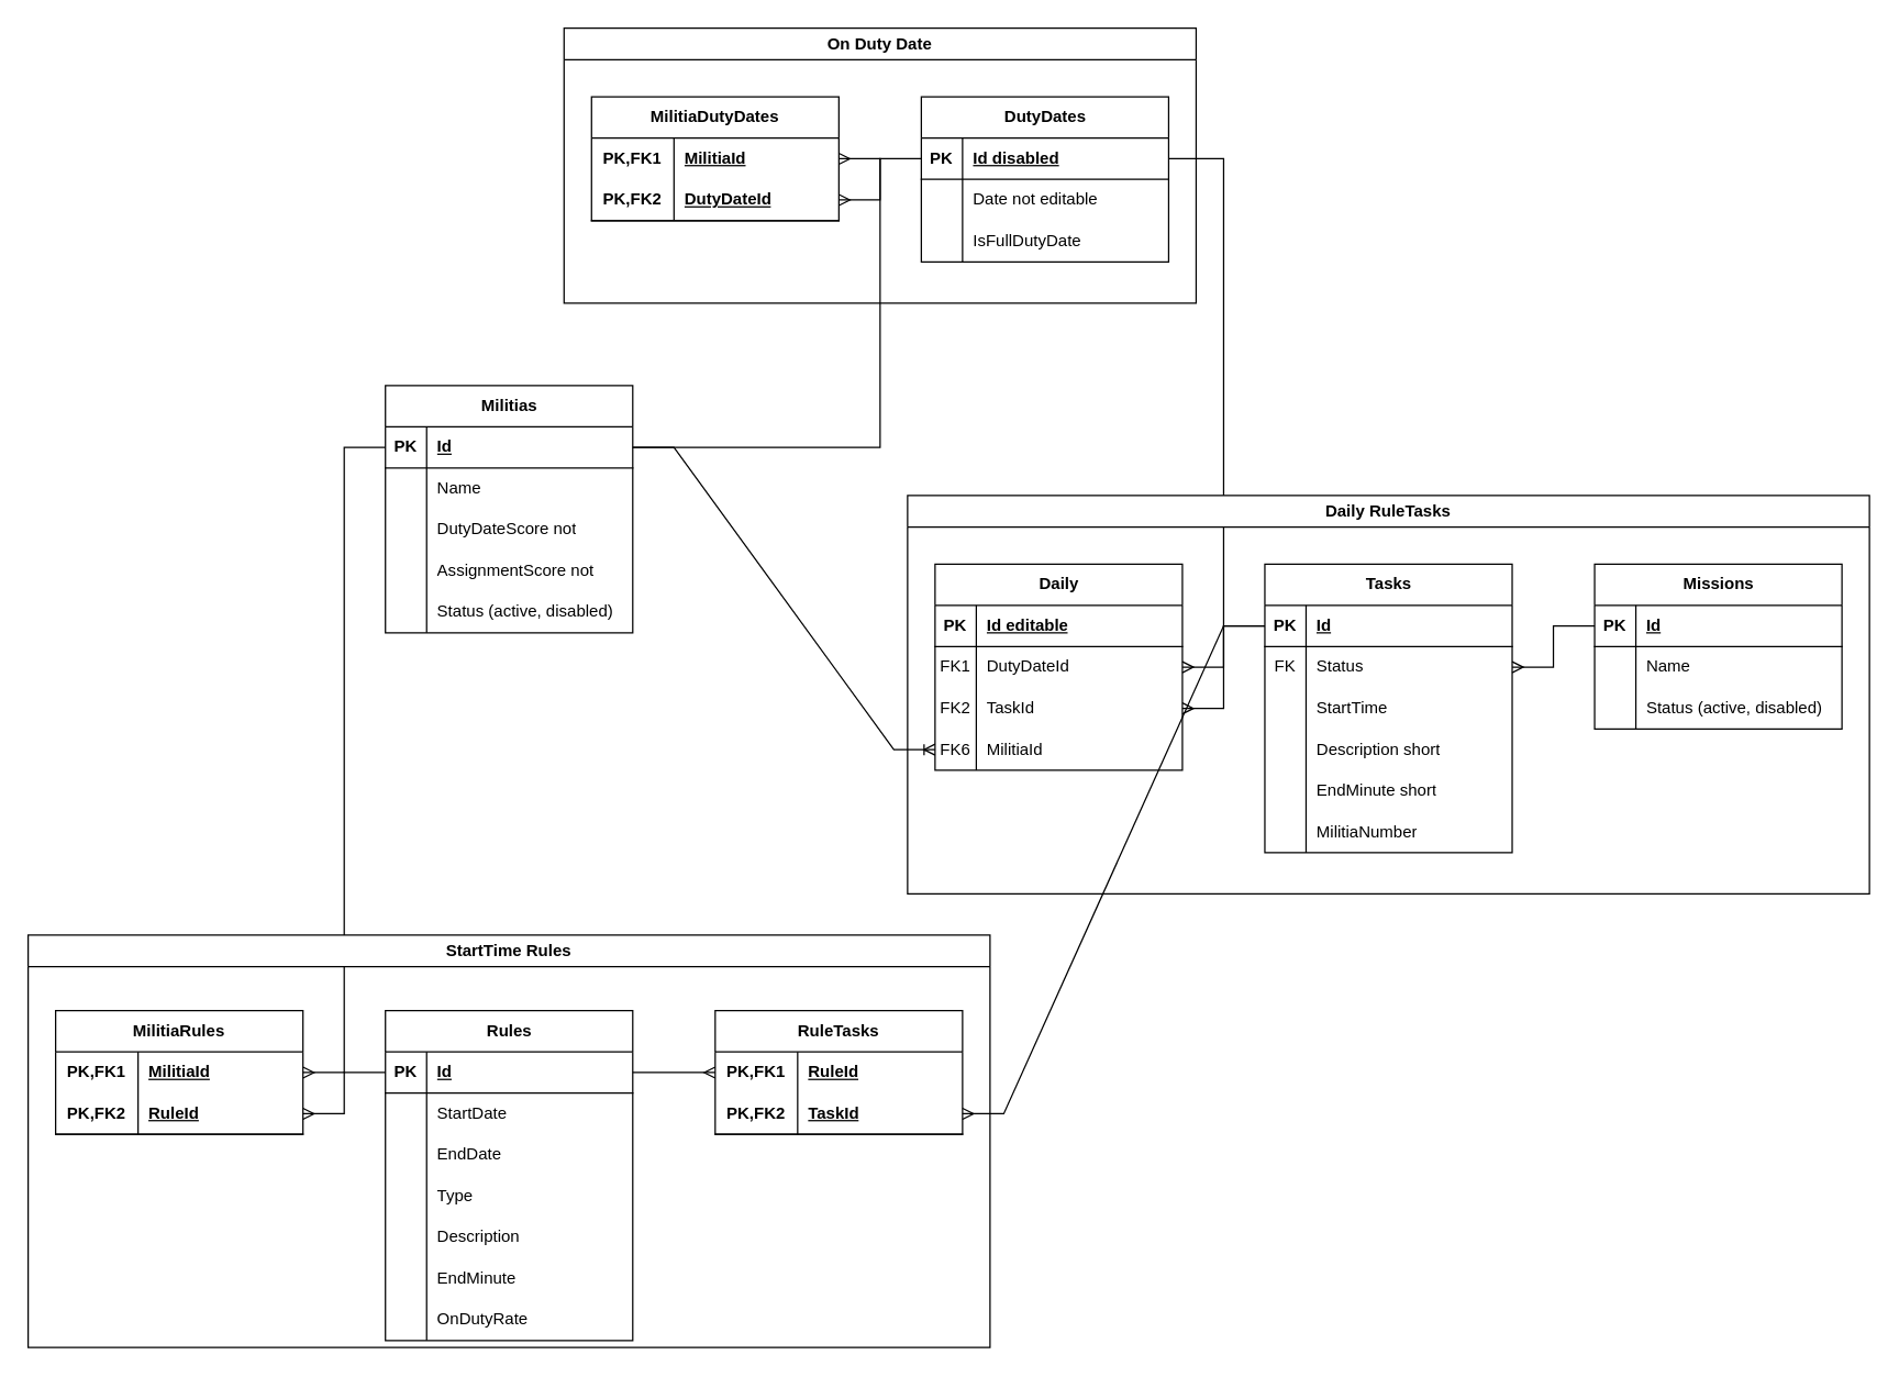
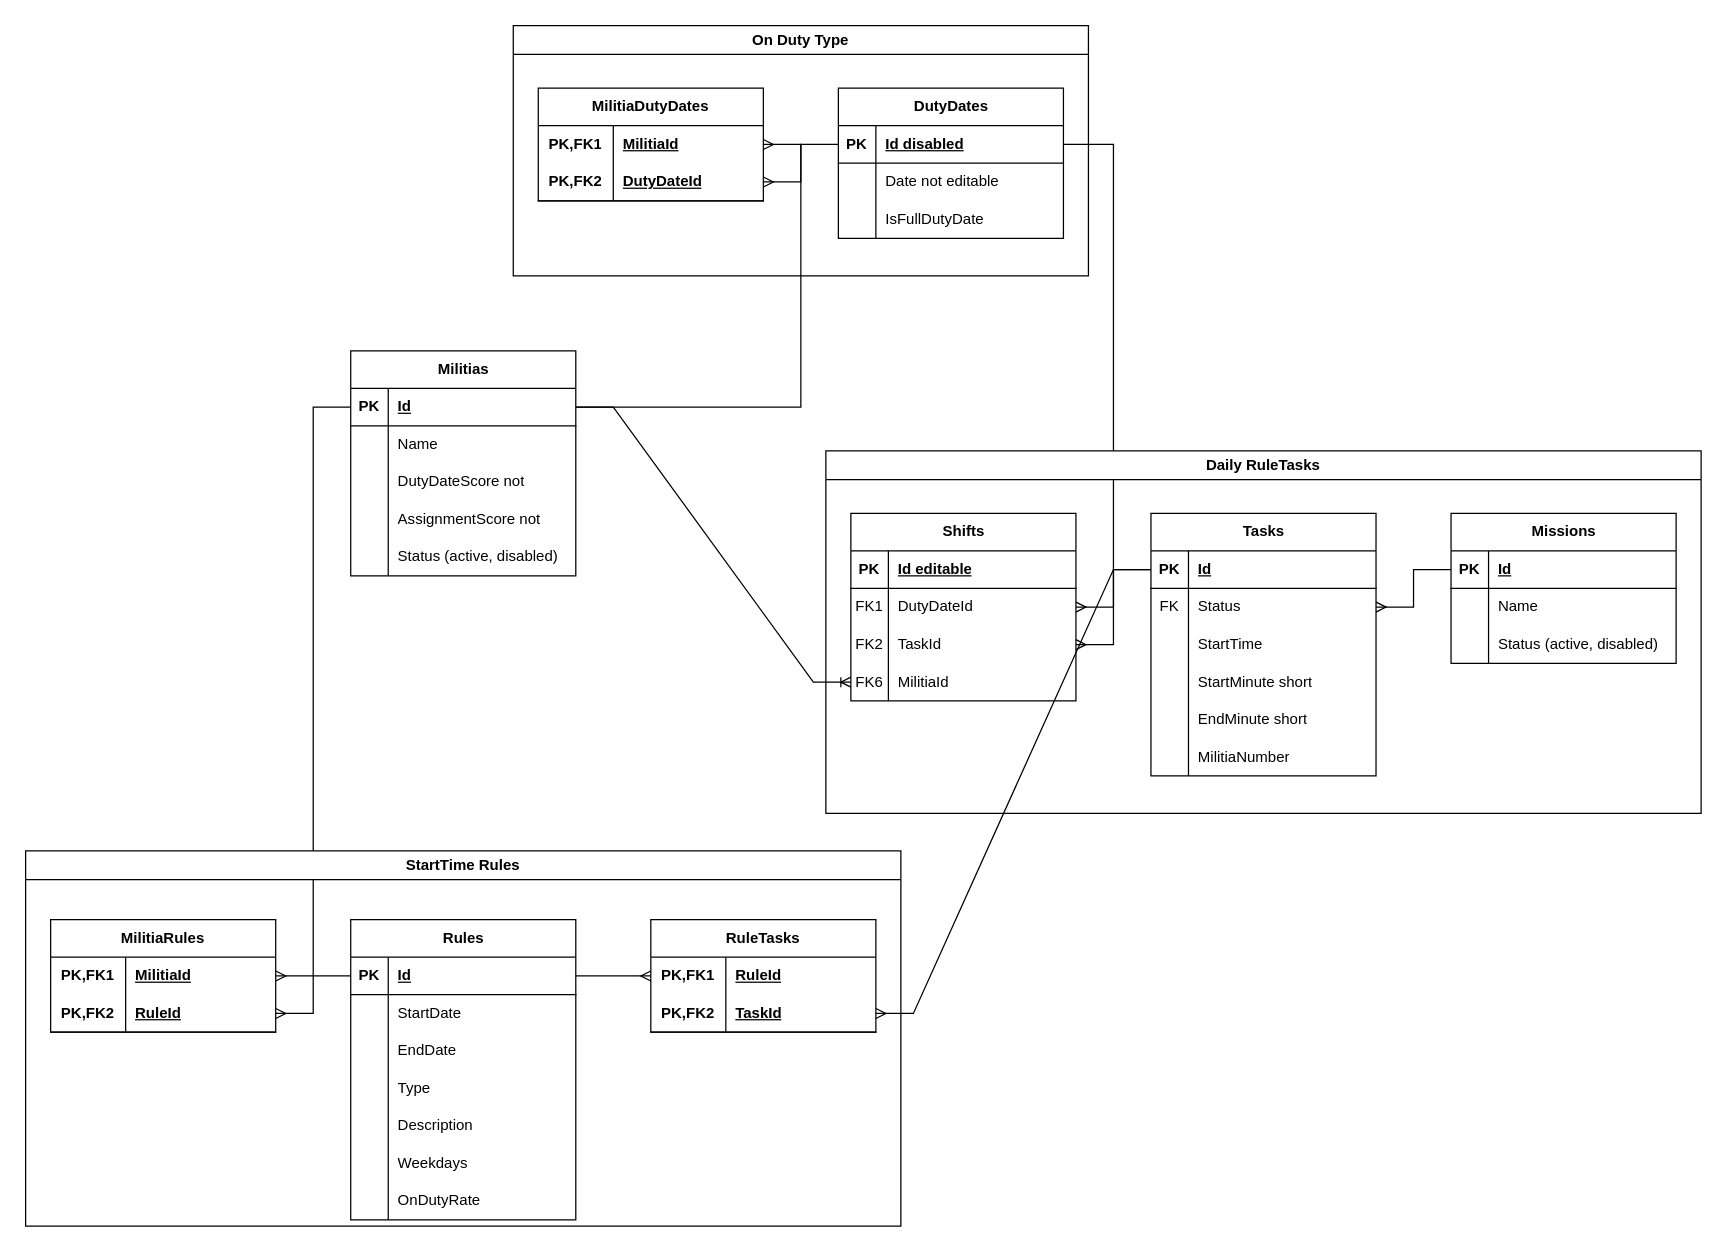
- <mxCell id="23" value="On Duty Date" style="swimlane;whiteSpace=wrap;html=1;" parent="1" vertex="1"><mxGeometry x="410" y="20" width="460" height="200" as="geometry" /></mxCell>
+ <mxCell id="23" value="On Duty Type" style="swimlane;whiteSpace=wrap;html=1;" parent="1" vertex="1"><mxGeometry x="410" y="20" width="460" height="200" as="geometry" /></mxCell>
- <mxCell id="112" value="Daily" style="shape=table;startSize=30;container=1;collapsible=1;childLayout=tableLayout;fixedRows=1;rowLines=0;fontStyle=1;align=center;resizeLast=1;html=1;" parent="81" vertex="1"><mxGeometry x="20" y="50" width="180" height="150" as="geometry" /></mxCell>
+ <mxCell id="112" value="Shifts" style="shape=table;startSize=30;container=1;collapsible=1;childLayout=tableLayout;fixedRows=1;rowLines=0;fontStyle=1;align=center;resizeLast=1;html=1;" parent="81" vertex="1"><mxGeometry x="20" y="50" width="180" height="150" as="geometry" /></mxCell>
- <mxCell id="104" value="Description short" style="shape=partialRectangle;connectable=0;fillColor=none;top=0;left=0;bottom=0;right=0;align=left;spacingLeft=6;overflow=hidden;whiteSpace=wrap;html=1;" parent="102" vertex="1"><mxGeometry x="30" width="150" height="30" as="geometry"><mxRectangle width="150" height="30" as="alternateBounds" /></mxGeometry></mxCell>
+ <mxCell id="104" value="StartMinute short" style="shape=partialRectangle;connectable=0;fillColor=none;top=0;left=0;bottom=0;right=0;align=left;spacingLeft=6;overflow=hidden;whiteSpace=wrap;html=1;" parent="102" vertex="1"><mxGeometry x="30" width="150" height="30" as="geometry"><mxRectangle width="150" height="30" as="alternateBounds" /></mxGeometry></mxCell>
- <mxCell id="61" value="EndMinute" style="shape=partialRectangle;connectable=0;fillColor=none;top=0;left=0;bottom=0;right=0;align=left;spacingLeft=6;overflow=hidden;whiteSpace=wrap;html=1;" vertex="1" parent="59"><mxGeometry x="30" width="150" height="30" as="geometry"><mxRectangle width="150" height="30" as="alternateBounds" /></mxGeometry></mxCell>
+ <mxCell id="61" value="Weekdays" style="shape=partialRectangle;connectable=0;fillColor=none;top=0;left=0;bottom=0;right=0;align=left;spacingLeft=6;overflow=hidden;whiteSpace=wrap;html=1;" vertex="1" parent="59"><mxGeometry x="30" width="150" height="30" as="geometry"><mxRectangle width="150" height="30" as="alternateBounds" /></mxGeometry></mxCell>
